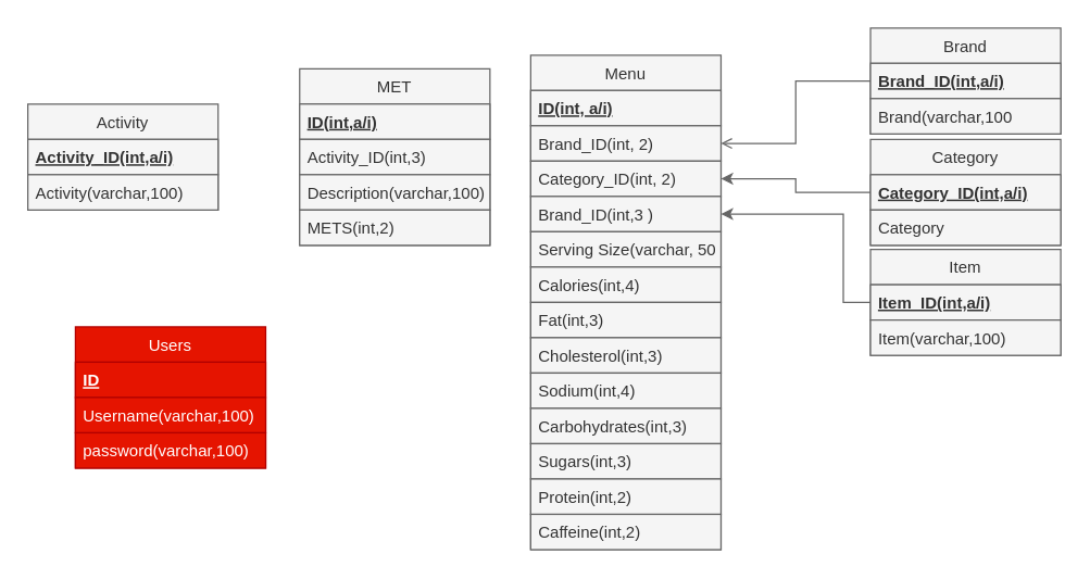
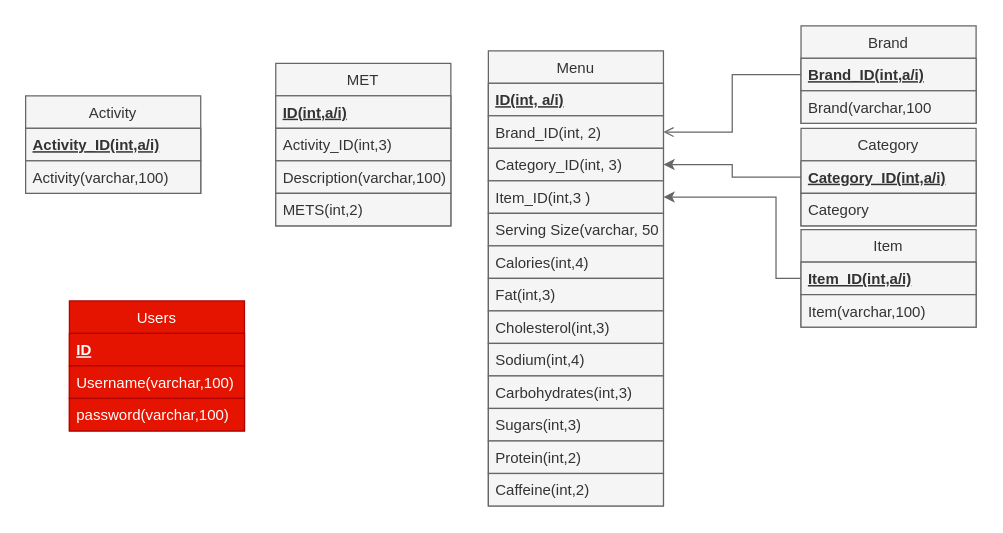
- <mxCell id="5" value="Category_ID(int, 2)" style="text;align=left;verticalAlign=top;spacingLeft=4;spacingRight=4;overflow=hidden;rotatable=0;points=[[0,0.5],[1,0.5]];portConstraint=eastwest;fillColor=#f5f5f5;strokeColor=#666666;fontColor=#333333;" parent="2" vertex="1"><mxGeometry y="78" width="140" height="26" as="geometry" /></mxCell>
+ <mxCell id="5" value="Category_ID(int, 3)" style="text;align=left;verticalAlign=top;spacingLeft=4;spacingRight=4;overflow=hidden;rotatable=0;points=[[0,0.5],[1,0.5]];portConstraint=eastwest;fillColor=#f5f5f5;strokeColor=#666666;fontColor=#333333;" parent="2" vertex="1"><mxGeometry y="78" width="140" height="26" as="geometry" /></mxCell>
- <mxCell id="6" value="Brand_ID(int,3 )&#10;" style="text;align=left;verticalAlign=top;spacingLeft=4;spacingRight=4;overflow=hidden;rotatable=0;points=[[0,0.5],[1,0.5]];portConstraint=eastwest;fillColor=#f5f5f5;strokeColor=#666666;fontColor=#333333;" parent="2" vertex="1"><mxGeometry y="104" width="140" height="26" as="geometry" /></mxCell>
+ <mxCell id="6" value="Item_ID(int,3 )&#10;" style="text;align=left;verticalAlign=top;spacingLeft=4;spacingRight=4;overflow=hidden;rotatable=0;points=[[0,0.5],[1,0.5]];portConstraint=eastwest;fillColor=#f5f5f5;strokeColor=#666666;fontColor=#333333;" parent="2" vertex="1"><mxGeometry y="104" width="140" height="26" as="geometry" /></mxCell>
